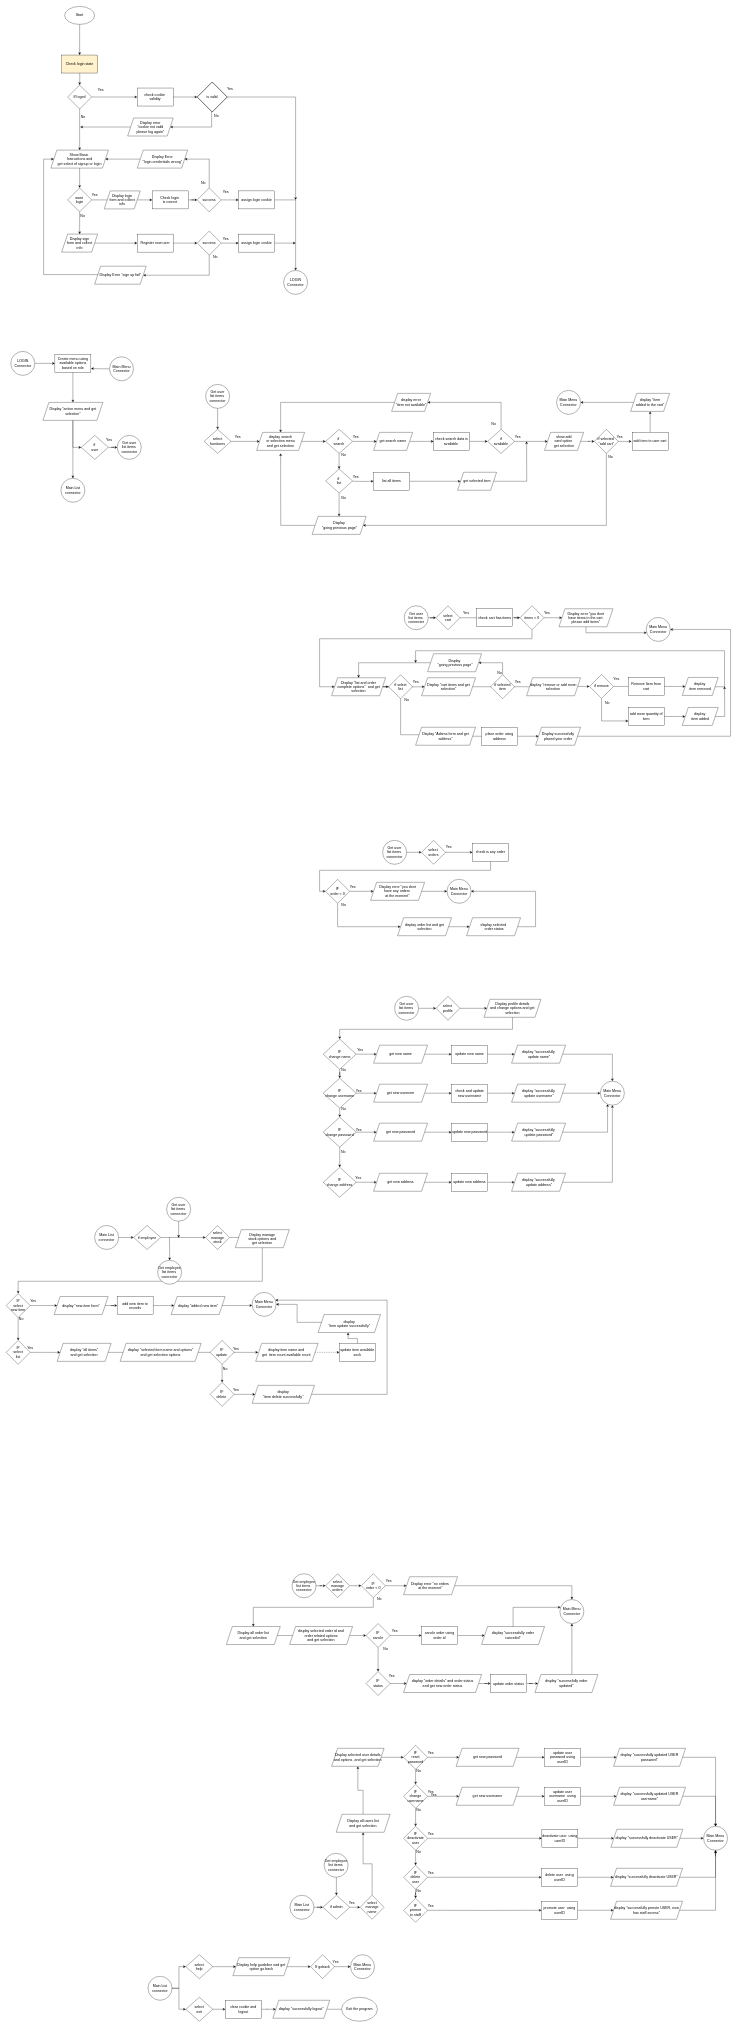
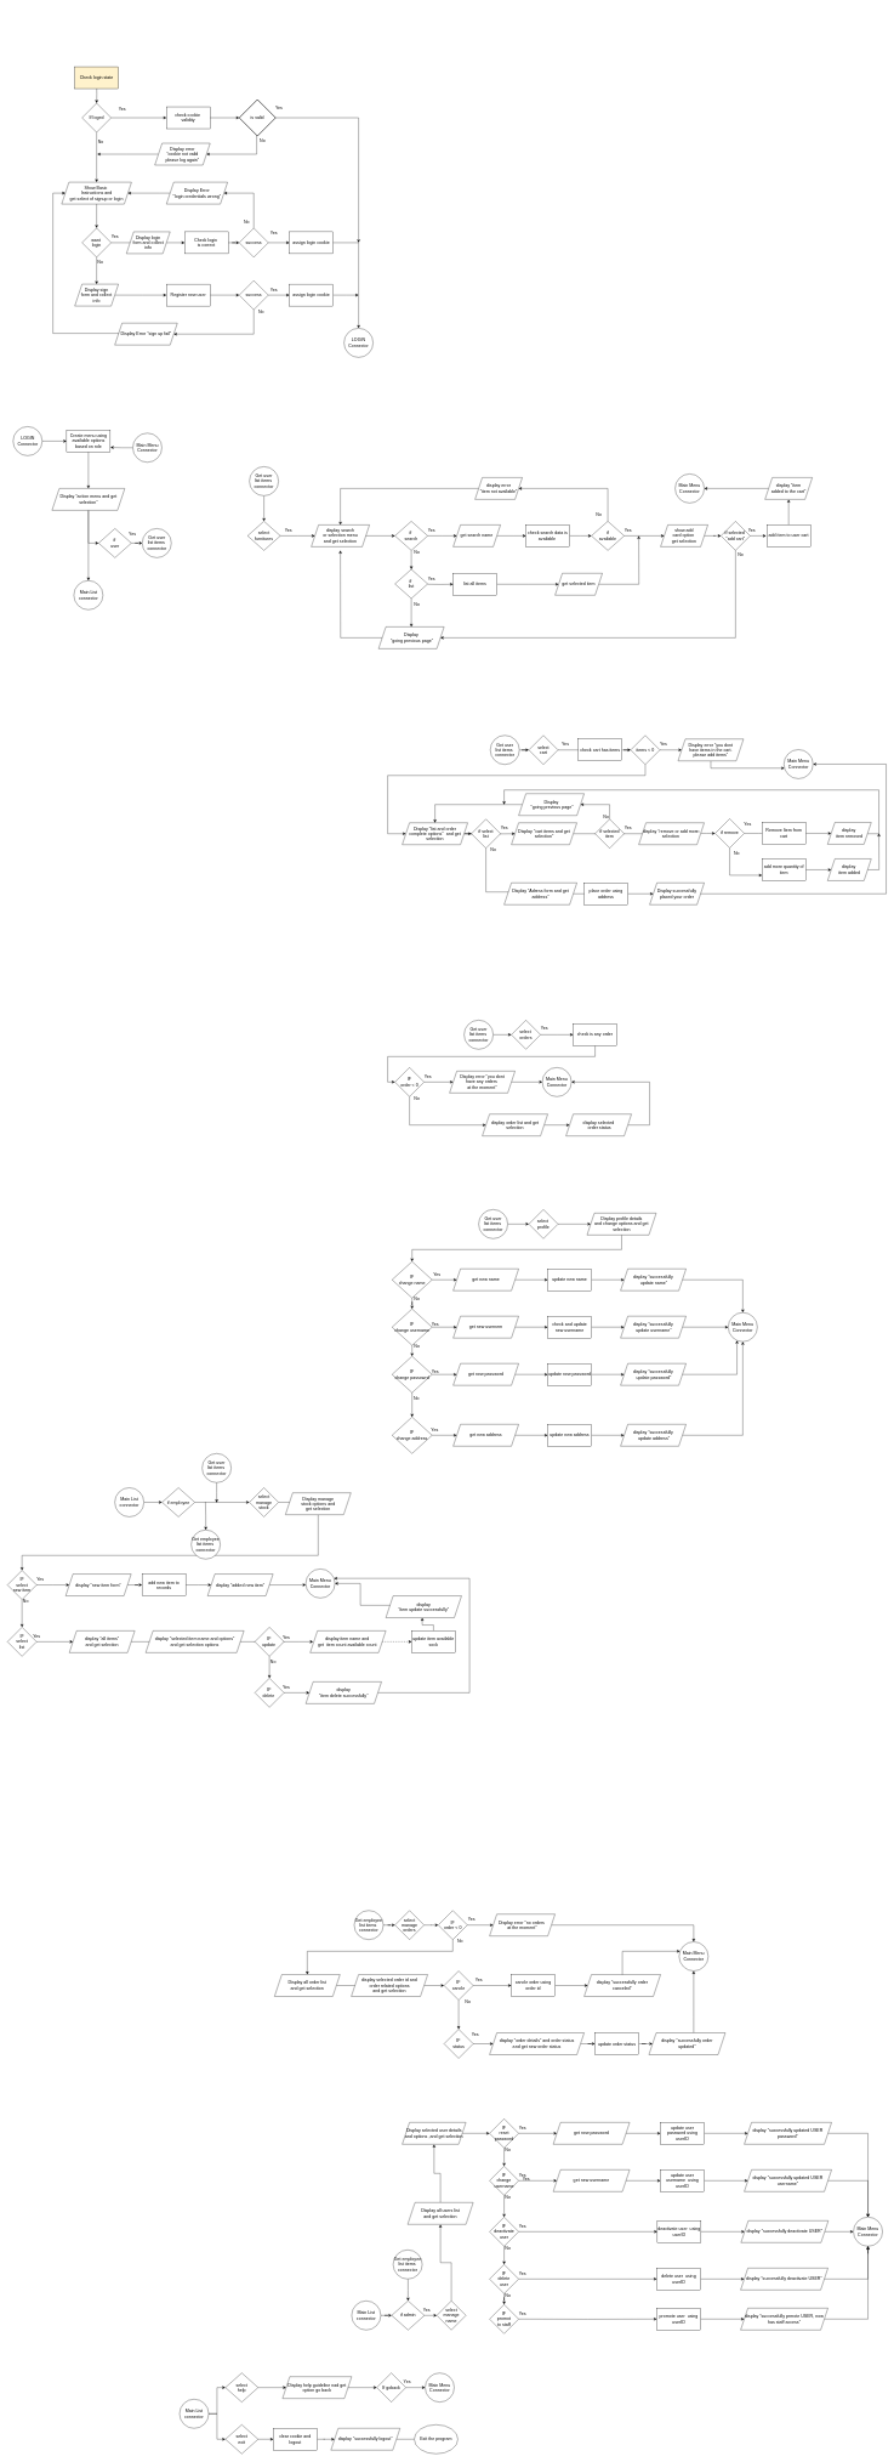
- <mxCell id="3" value="Start" style="ellipse;whiteSpace=wrap;html=1;" parent="1" vertex="1"><mxGeometry x="215" y="20" width="100" height="60" as="geometry" /></mxCell>
- <mxCell id="2" style="edgeStyle=orthogonalEdgeStyle;rounded=0;orthogonalLoop=1;jettySize=auto;html=1;entryX=0.5;entryY=0;entryDx=0;entryDy=0;" parent="1" source="3" target="5" edge="1"><mxGeometry relative="1" as="geometry" /></mxCell>
